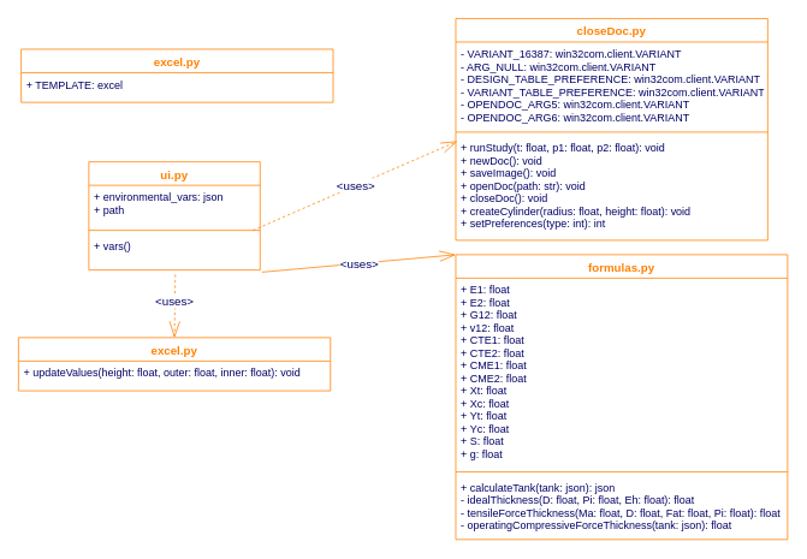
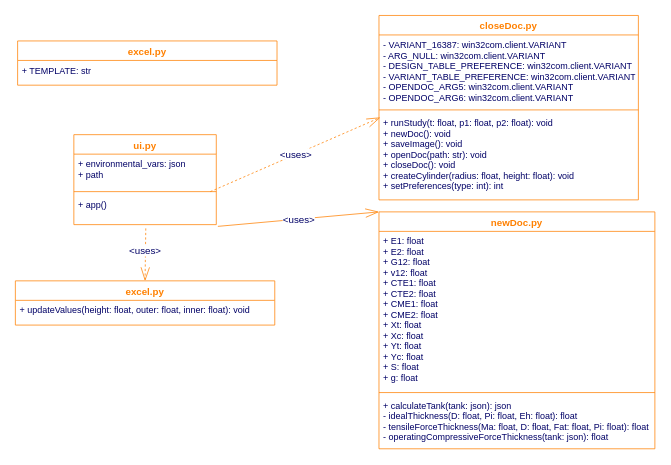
- <mxCell id="21" value="+ TEMPLATE: excel" style="text;strokeColor=none;fillColor=none;align=left;verticalAlign=top;spacingLeft=4;spacingRight=4;overflow=hidden;rotatable=0;points=[[0,0.5],[1,0.5]];portConstraint=eastwest;fontColor=#000066;" parent="20" vertex="1"><mxGeometry y="26" width="346" height="33" as="geometry" /></mxCell>
+ <mxCell id="21" value="+ TEMPLATE: str" style="text;strokeColor=none;fillColor=none;align=left;verticalAlign=top;spacingLeft=4;spacingRight=4;overflow=hidden;rotatable=0;points=[[0,0.5],[1,0.5]];portConstraint=eastwest;fontColor=#000066;" parent="20" vertex="1"><mxGeometry y="26" width="346" height="33" as="geometry" /></mxCell>
- <mxCell id="6" value="+ vars()" style="text;strokeColor=none;fillColor=none;align=left;verticalAlign=top;spacingLeft=4;spacingRight=4;overflow=hidden;rotatable=0;points=[[0,0.5],[1,0.5]];portConstraint=eastwest;fontColor=#000066;" parent="3" vertex="1"><mxGeometry y="80" width="190" height="40" as="geometry" /></mxCell>
+ <mxCell id="6" value="+ app()" style="text;strokeColor=none;fillColor=none;align=left;verticalAlign=top;spacingLeft=4;spacingRight=4;overflow=hidden;rotatable=0;points=[[0,0.5],[1,0.5]];portConstraint=eastwest;fontColor=#000066;" parent="3" vertex="1"><mxGeometry y="80" width="190" height="40" as="geometry" /></mxCell>
- <mxCell id="15" value="formulas.py" style="swimlane;fontStyle=1;align=center;verticalAlign=top;childLayout=stackLayout;horizontal=1;startSize=26;horizontalStack=0;resizeParent=1;resizeParentMax=0;resizeLast=0;collapsible=1;marginBottom=0;swimlaneFillColor=#ffffff;strokeColor=#FF8000;strokeWidth=1;fillColor=none;fontSize=13;fontColor=#FF8000;" parent="1" vertex="1"><mxGeometry x="505" y="282" width="368" height="316" as="geometry" /></mxCell>
+ <mxCell id="15" value="newDoc.py" style="swimlane;fontStyle=1;align=center;verticalAlign=top;childLayout=stackLayout;horizontal=1;startSize=26;horizontalStack=0;resizeParent=1;resizeParentMax=0;resizeLast=0;collapsible=1;marginBottom=0;swimlaneFillColor=#ffffff;strokeColor=#FF8000;strokeWidth=1;fillColor=none;fontSize=13;fontColor=#FF8000;" parent="1" vertex="1"><mxGeometry x="505" y="282" width="368" height="316" as="geometry" /></mxCell>
